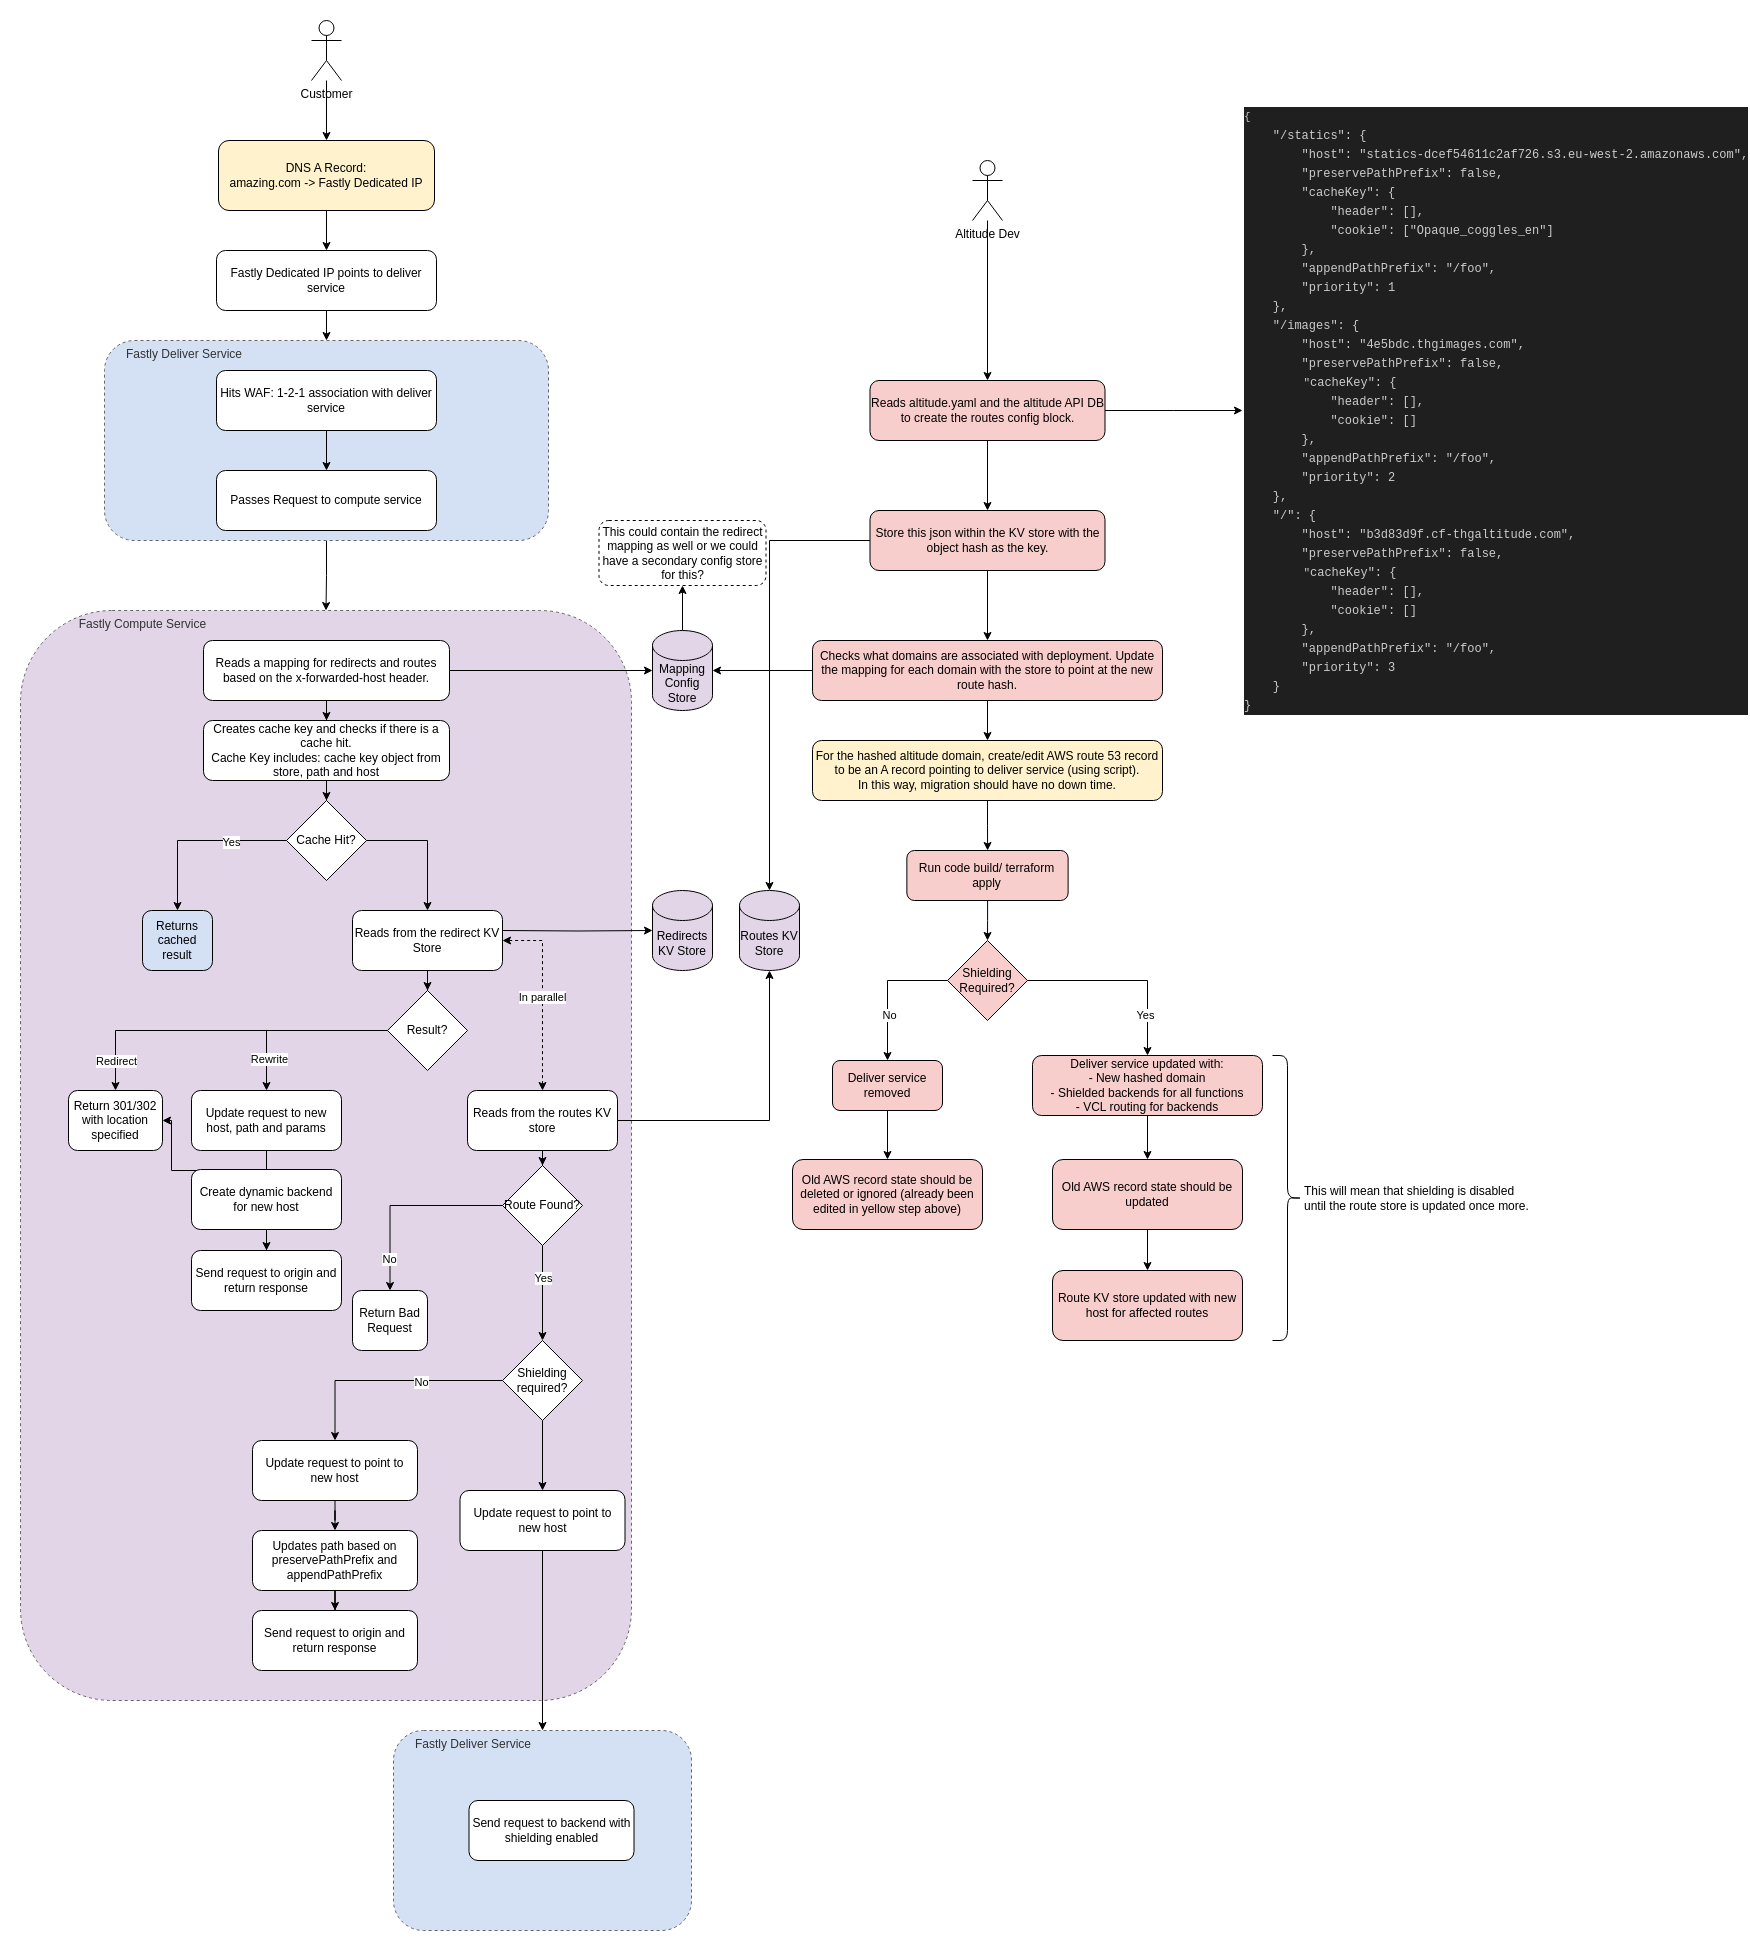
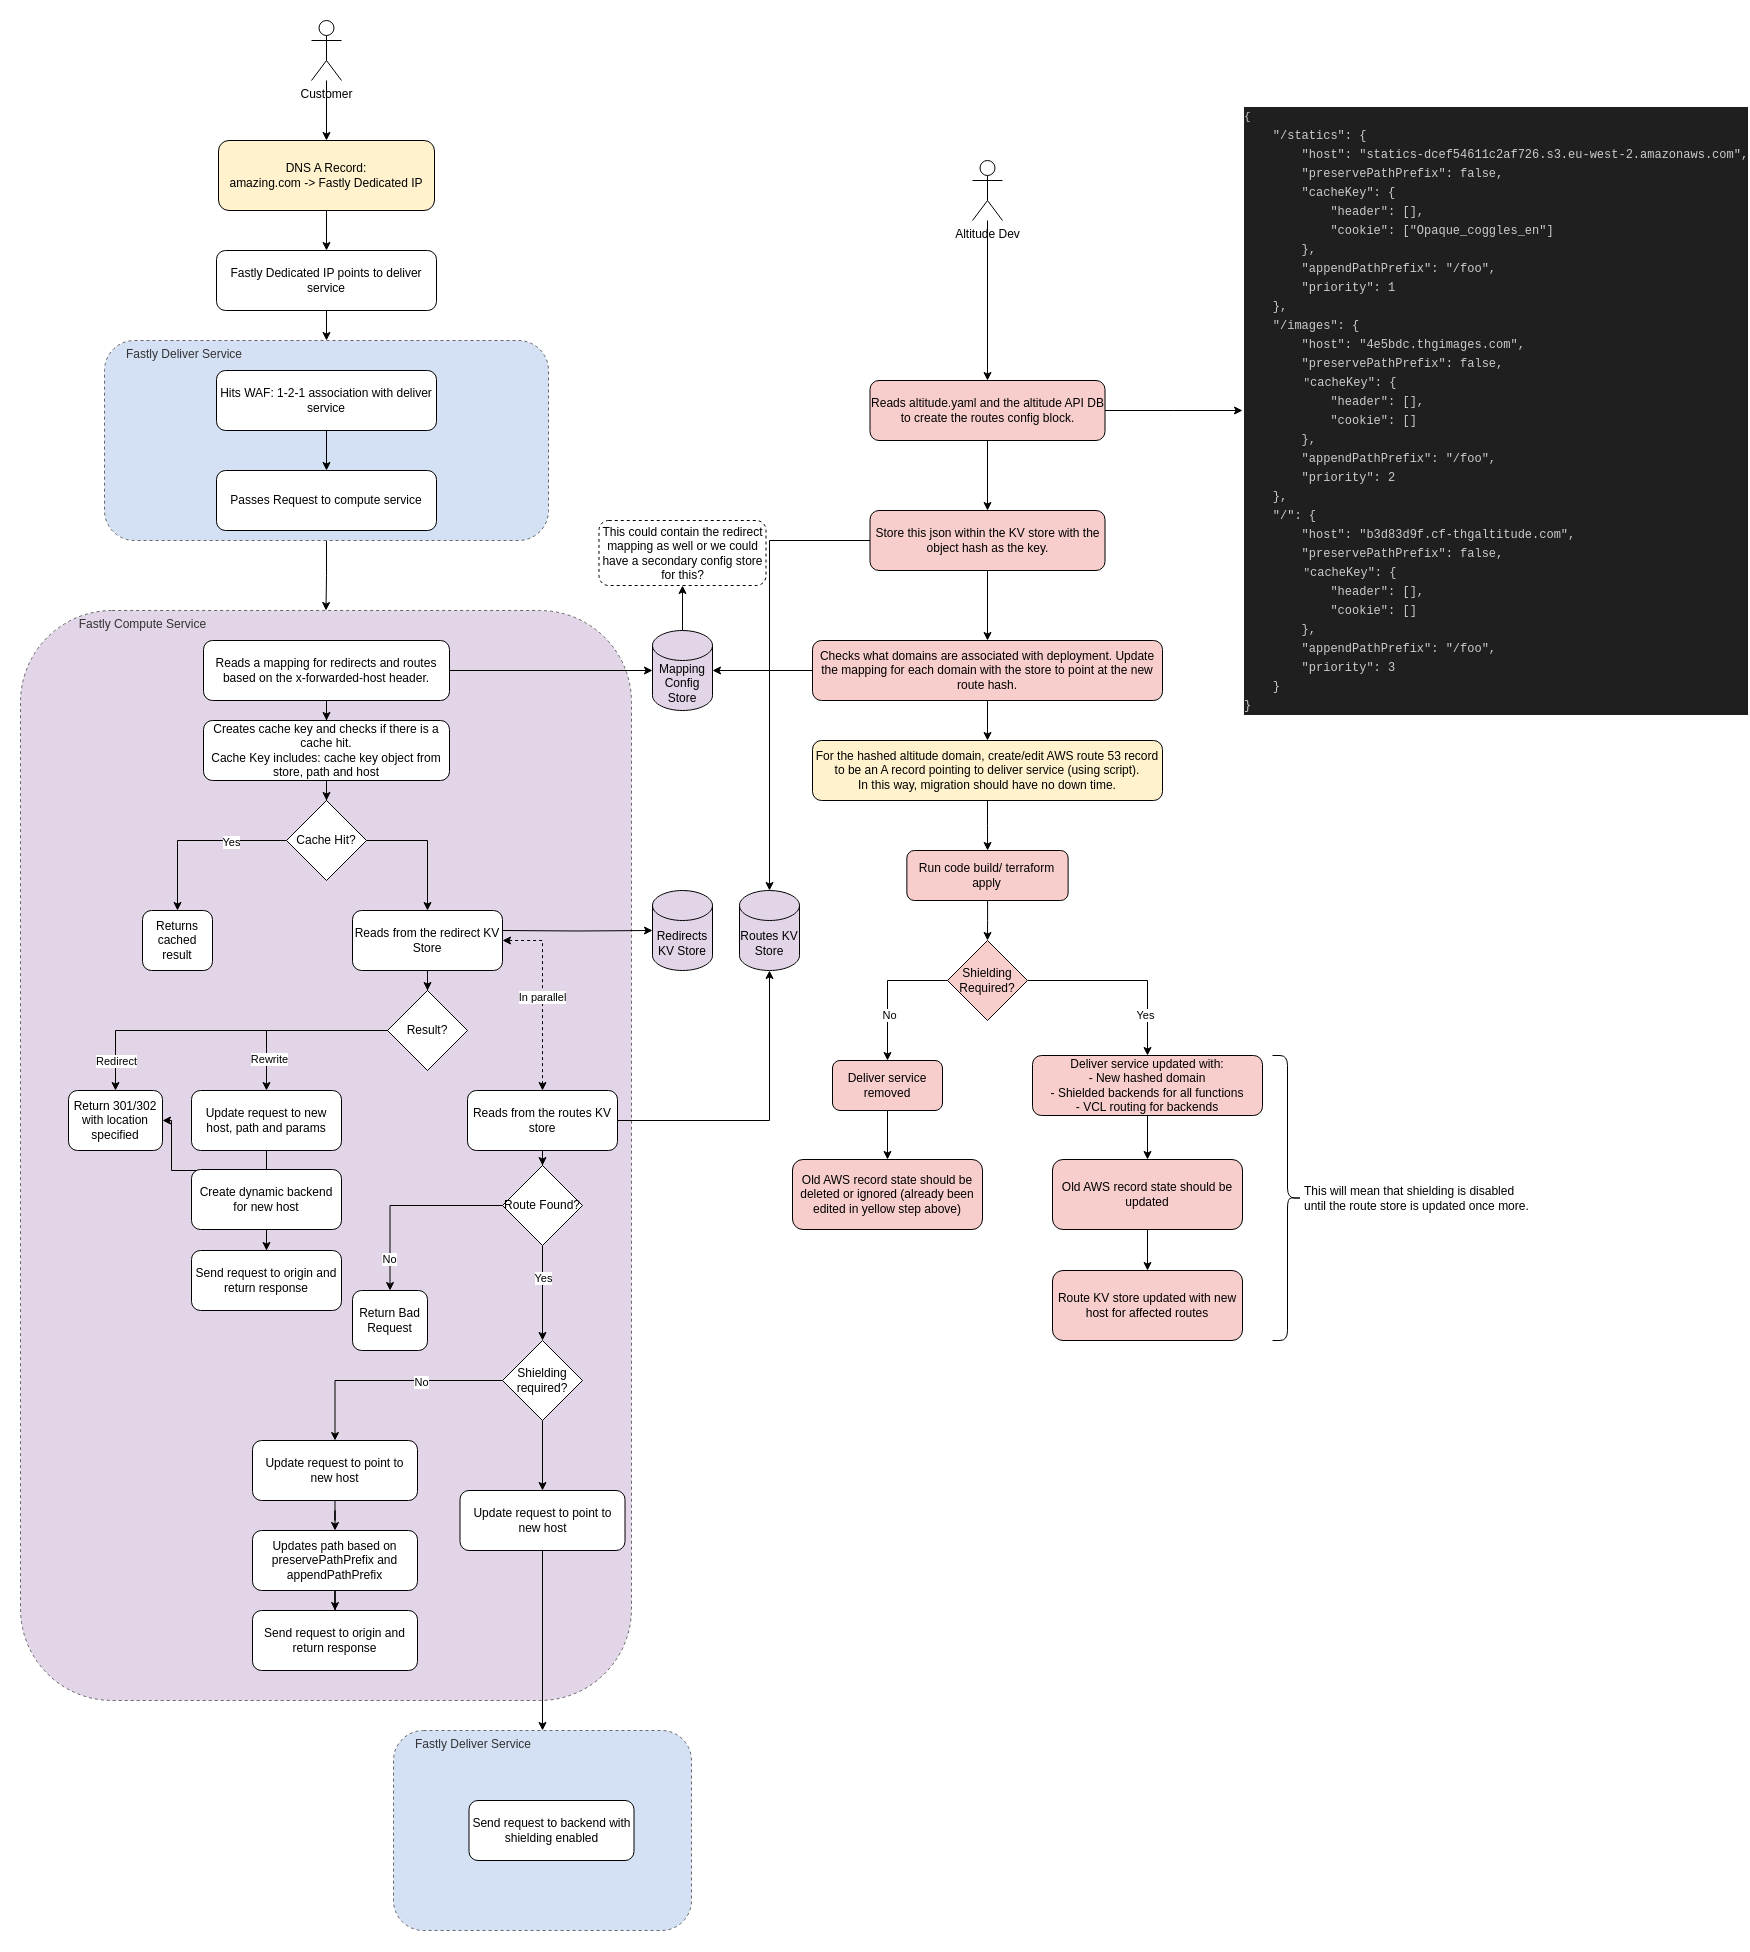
- <mxCell id="41" value="Returns cached result" style="rounded=1;whiteSpace=wrap;html=1;fillColor=#d4e1f5;" vertex="1" parent="1"><mxGeometry x="142" y="910" width="70" height="60" as="geometry" /></mxCell>
+ <mxCell id="41" value="Returns cached result" style="rounded=1;whiteSpace=wrap;html=1;" vertex="1" parent="1"><mxGeometry x="142" y="910" width="70" height="60" as="geometry" /></mxCell>
